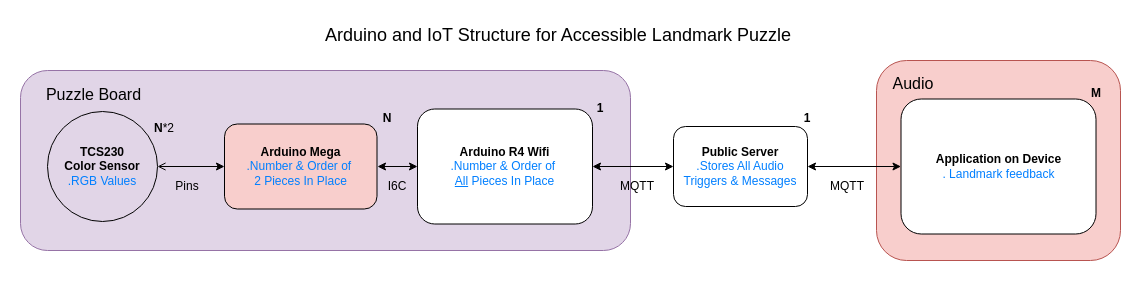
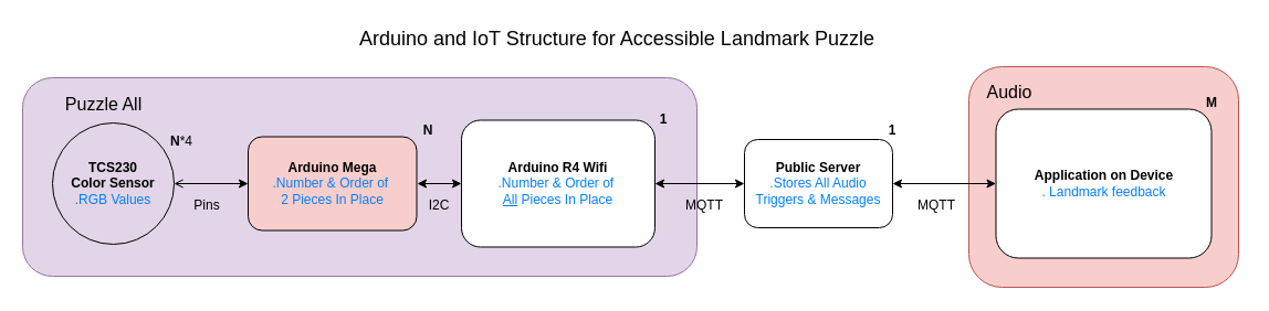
- <mxCell id="23" value="Puzzle Board" style="text;html=1;align=center;verticalAlign=middle;whiteSpace=wrap;rounded=0;fontSize=16;" parent="1" vertex="1"><mxGeometry x="31.5" y="79" width="122.5" height="30" as="geometry" /></mxCell>
+ <mxCell id="23" value="Puzzle All" style="text;html=1;align=center;verticalAlign=middle;whiteSpace=wrap;rounded=0;fontSize=16;" parent="1" vertex="1"><mxGeometry x="31.5" y="79" width="122.5" height="30" as="geometry" /></mxCell>
- <mxCell id="5" value="&lt;b&gt;N&lt;/b&gt;*2" style="text;html=1;align=center;verticalAlign=middle;whiteSpace=wrap;rounded=0;" parent="1" vertex="1"><mxGeometry x="124" y="103" width="80" height="50" as="geometry" /></mxCell>
+ <mxCell id="5" value="&lt;b&gt;N&lt;/b&gt;*4" style="text;html=1;align=center;verticalAlign=middle;whiteSpace=wrap;rounded=0;" parent="1" vertex="1"><mxGeometry x="124" y="103" width="80" height="50" as="geometry" /></mxCell>
- <mxCell id="12" value="I6C" style="text;html=1;align=center;verticalAlign=middle;whiteSpace=wrap;rounded=0;" parent="1" vertex="1"><mxGeometry x="367" y="171" width="60" height="30" as="geometry" /></mxCell>
+ <mxCell id="12" value="I2C" style="text;html=1;align=center;verticalAlign=middle;whiteSpace=wrap;rounded=0;" parent="1" vertex="1"><mxGeometry x="367" y="171" width="60" height="30" as="geometry" /></mxCell>
